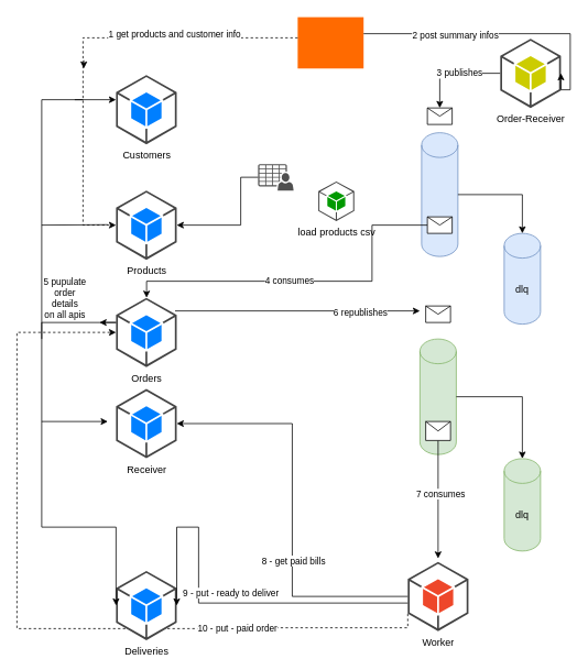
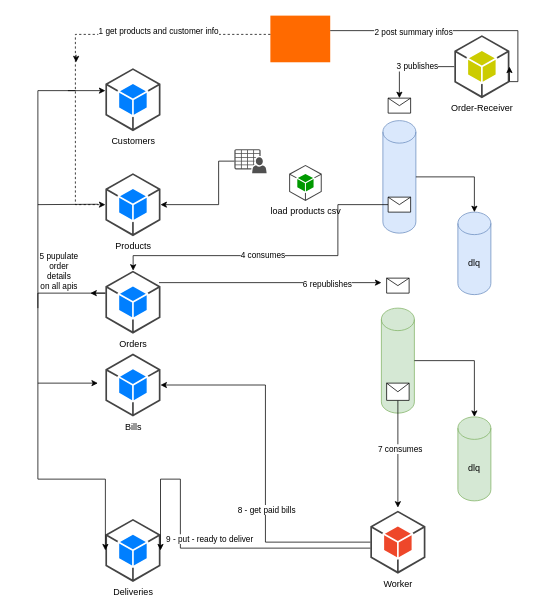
- <mxCell id="8" value="Receiver" style="outlineConnect=0;dashed=0;verticalLabelPosition=bottom;verticalAlign=top;align=center;html=1;shape=mxgraph.aws3.android;fillColor=#007FFF;gradientColor=none;" vertex="1" parent="1"><mxGeometry x="140" y="470.5" width="73.5" height="84" as="geometry" /></mxCell>
+ <mxCell id="8" value="Bills" style="outlineConnect=0;dashed=0;verticalLabelPosition=bottom;verticalAlign=top;align=center;html=1;shape=mxgraph.aws3.android;fillColor=#007FFF;gradientColor=none;" vertex="1" parent="1"><mxGeometry x="140" y="470.5" width="73.5" height="84" as="geometry" /></mxCell>
- <mxCell id="3" style="edgeStyle=orthogonalEdgeStyle;rounded=0;orthogonalLoop=1;jettySize=auto;html=1;exitX=0;exitY=0.75;exitDx=0;exitDy=0;exitPerimeter=0;entryX=0;entryY=0.5;entryDx=0;entryDy=0;entryPerimeter=0;dashed=1;" edge="1" parent="1" source="5" target="12"><mxGeometry relative="1" as="geometry"><mxPoint x="20" y="390" as="targetPoint" /><mxPoint x="493.25" y="780" as="sourcePoint" /><Array as="points"><mxPoint x="493" y="760" /><mxPoint x="242" y="760" /><mxPoint x="242" y="761" /><mxPoint x="20" y="761" /><mxPoint x="20" y="402" /></Array></mxGeometry></mxCell>
- <mxCell id="4" value="10 - put - paid order" style="edgeLabel;html=1;align=center;verticalAlign=middle;resizable=0;points=[];" vertex="1" connectable="0" parent="3"><mxGeometry x="-0.539" relative="1" as="geometry"><mxPoint as="offset" /></mxGeometry></mxCell>
